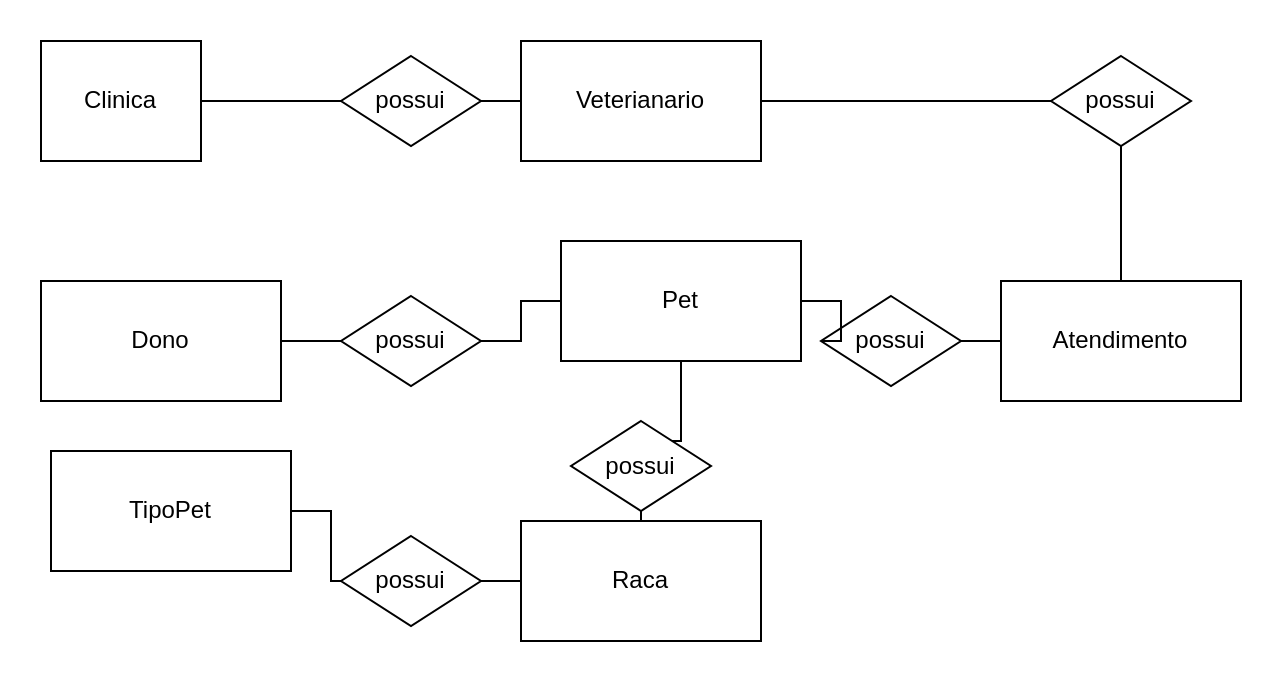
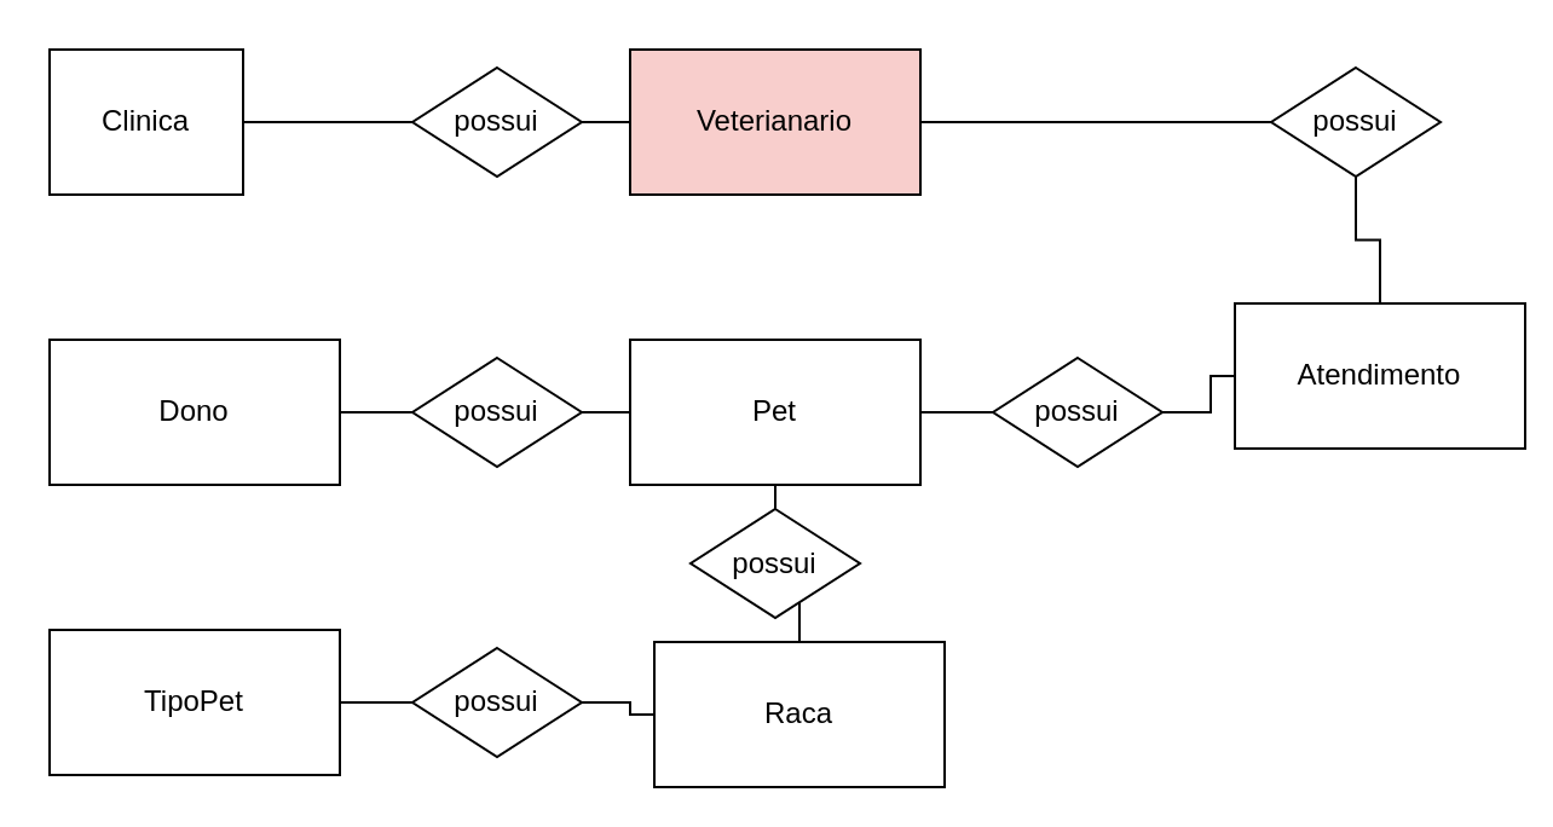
- <mxCell id="5" value="Veterianario&lt;br&gt;" style="rounded=0;whiteSpace=wrap;html=1;" vertex="1" parent="1"><mxGeometry x="260" y="20" width="120" height="60" as="geometry" /></mxCell>
+ <mxCell id="5" value="Veterianario&lt;br&gt;" style="rounded=0;whiteSpace=wrap;html=1;fillColor=#f8cecc;" vertex="1" parent="1"><mxGeometry x="260" y="20" width="120" height="60" as="geometry" /></mxCell>
- <mxCell id="9" value="Pet&lt;br&gt;" style="rounded=0;whiteSpace=wrap;html=1;" vertex="1" parent="1"><mxGeometry x="280" y="120" width="120" height="60" as="geometry" /></mxCell>
+ <mxCell id="9" value="Pet&lt;br&gt;" style="rounded=0;whiteSpace=wrap;html=1;" vertex="1" parent="1"><mxGeometry x="260" y="140" width="120" height="60" as="geometry" /></mxCell>
- <mxCell id="15" value="Atendimento&lt;br&gt;" style="rounded=0;whiteSpace=wrap;html=1;" vertex="1" parent="1"><mxGeometry x="500" y="140" width="120" height="60" as="geometry" /></mxCell>
+ <mxCell id="15" value="Atendimento&lt;br&gt;" style="rounded=0;whiteSpace=wrap;html=1;" vertex="1" parent="1"><mxGeometry x="510" y="125" width="120" height="60" as="geometry" /></mxCell>
- <mxCell id="11" value="TipoPet&lt;br&gt;" style="rounded=0;whiteSpace=wrap;html=1;" vertex="1" parent="1"><mxGeometry x="25" y="225" width="120" height="60" as="geometry" /></mxCell>
+ <mxCell id="11" value="TipoPet&lt;br&gt;" style="rounded=0;whiteSpace=wrap;html=1;" vertex="1" parent="1"><mxGeometry x="20" y="260" width="120" height="60" as="geometry" /></mxCell>
- <mxCell id="13" value="Raca&lt;br&gt;" style="rounded=0;whiteSpace=wrap;html=1;" vertex="1" parent="1"><mxGeometry x="260" y="260" width="120" height="60" as="geometry" /></mxCell>
+ <mxCell id="13" value="Raca&lt;br&gt;" style="rounded=0;whiteSpace=wrap;html=1;" vertex="1" parent="1"><mxGeometry x="270" y="265" width="120" height="60" as="geometry" /></mxCell>
